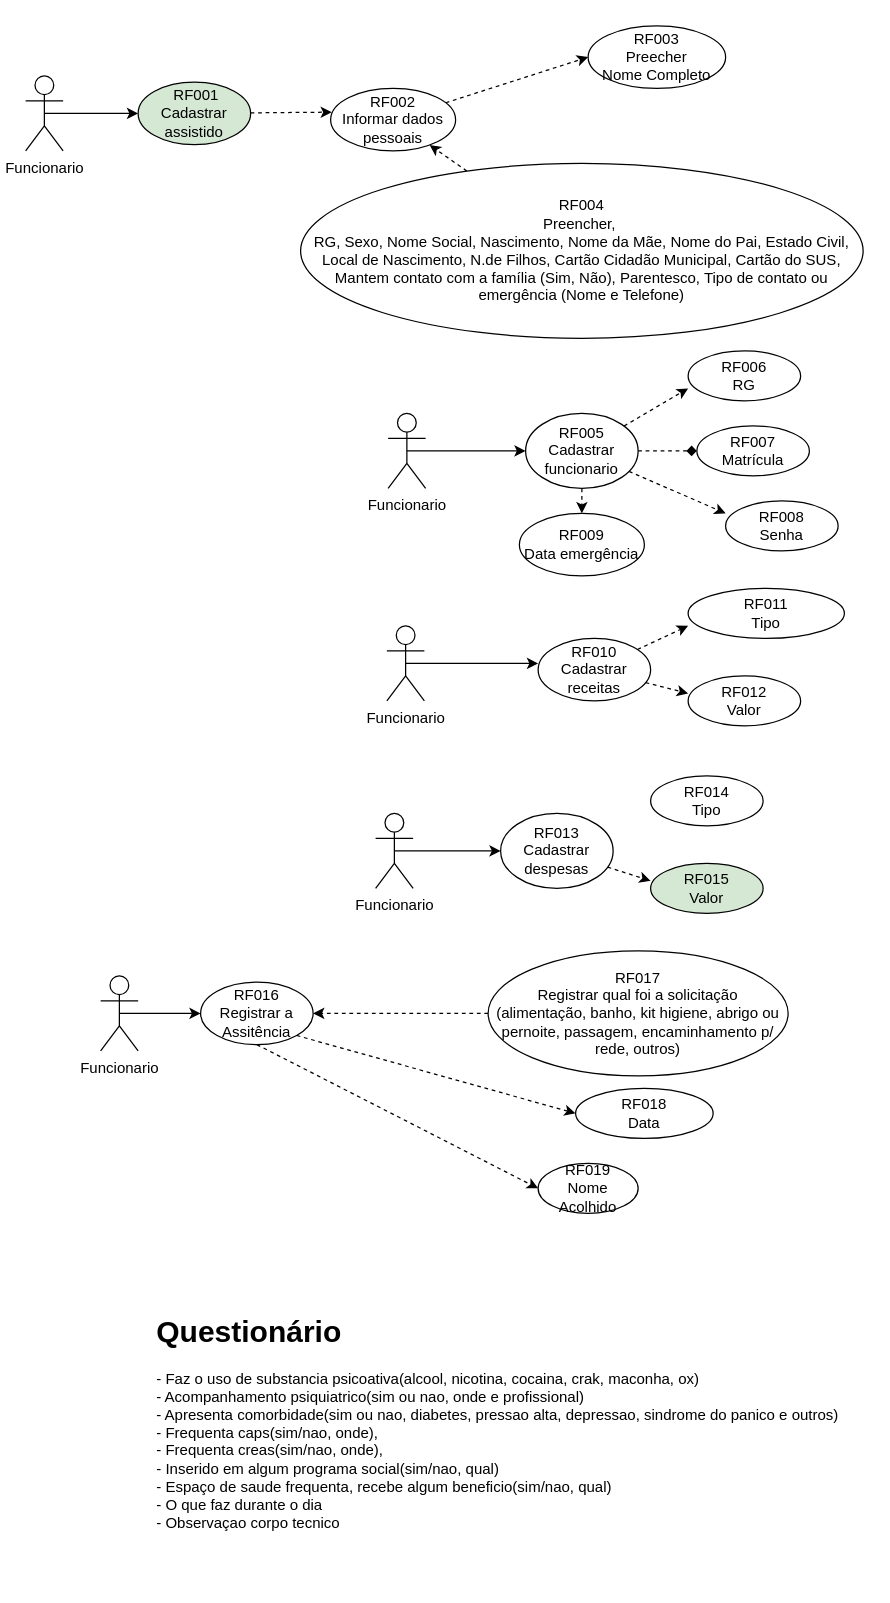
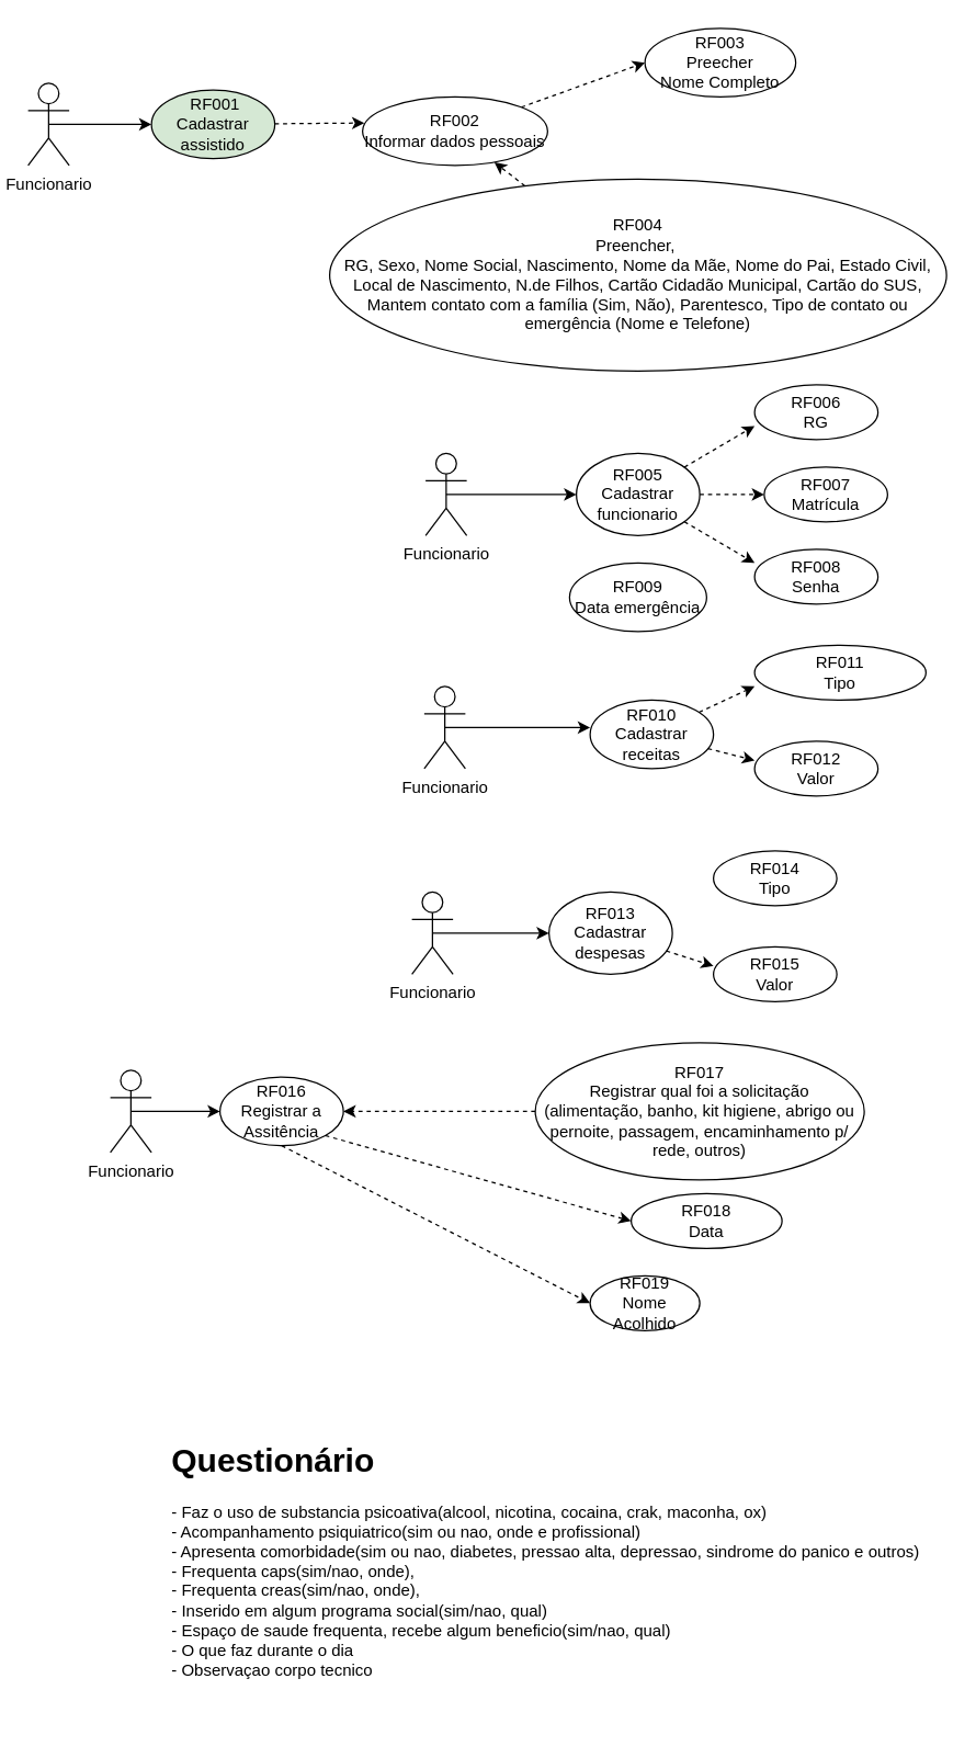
- <mxCell id="7" value="RF002&lt;br&gt;Informar dados pessoais" style="ellipse;whiteSpace=wrap;html=1;" parent="1" vertex="1"><mxGeometry x="264" y="70" width="100" height="50" as="geometry" /></mxCell>
+ <mxCell id="7" value="RF002&lt;br&gt;Informar dados pessoais" style="ellipse;whiteSpace=wrap;html=1;" parent="1" vertex="1"><mxGeometry x="264" y="70" width="135" height="50" as="geometry" /></mxCell>
- <mxCell id="9" style="edgeStyle=none;rounded=0;orthogonalLoop=1;jettySize=auto;html=1;entryX=0;entryY=0.5;entryDx=0;entryDy=0;dashed=1;endArrow=diamond;" parent="1" source="12" target="20" edge="1"><mxGeometry relative="1" as="geometry" /></mxCell>
+ <mxCell id="9" style="edgeStyle=none;rounded=0;orthogonalLoop=1;jettySize=auto;html=1;entryX=0;entryY=0.5;entryDx=0;entryDy=0;dashed=1;" parent="1" source="12" target="20" edge="1"><mxGeometry relative="1" as="geometry" /></mxCell>
- <mxCell id="11" style="edgeStyle=none;rounded=0;orthogonalLoop=1;jettySize=auto;html=1;entryX=0.5;entryY=0;entryDx=0;entryDy=0;dashed=1;" parent="1" source="12" target="45" edge="1"><mxGeometry relative="1" as="geometry" /></mxCell>
- <mxCell id="21" value="RF008&lt;br&gt;Senha" style="ellipse;whiteSpace=wrap;html=1;" parent="1" vertex="1"><mxGeometry x="580" y="400" width="90" height="40" as="geometry" /></mxCell>
+ <mxCell id="21" value="RF008&lt;br&gt;Senha" style="ellipse;whiteSpace=wrap;html=1;" parent="1" vertex="1"><mxGeometry x="550" y="400" width="90" height="40" as="geometry" /></mxCell>
- <mxCell id="32" value="RF015&lt;br&gt;Valor" style="ellipse;whiteSpace=wrap;html=1;fillColor=#d5e8d4;" parent="1" vertex="1"><mxGeometry x="520" y="690" width="90" height="40" as="geometry" /></mxCell>
+ <mxCell id="32" value="RF015&lt;br&gt;Valor" style="ellipse;whiteSpace=wrap;html=1;" parent="1" vertex="1"><mxGeometry x="520" y="690" width="90" height="40" as="geometry" /></mxCell>
